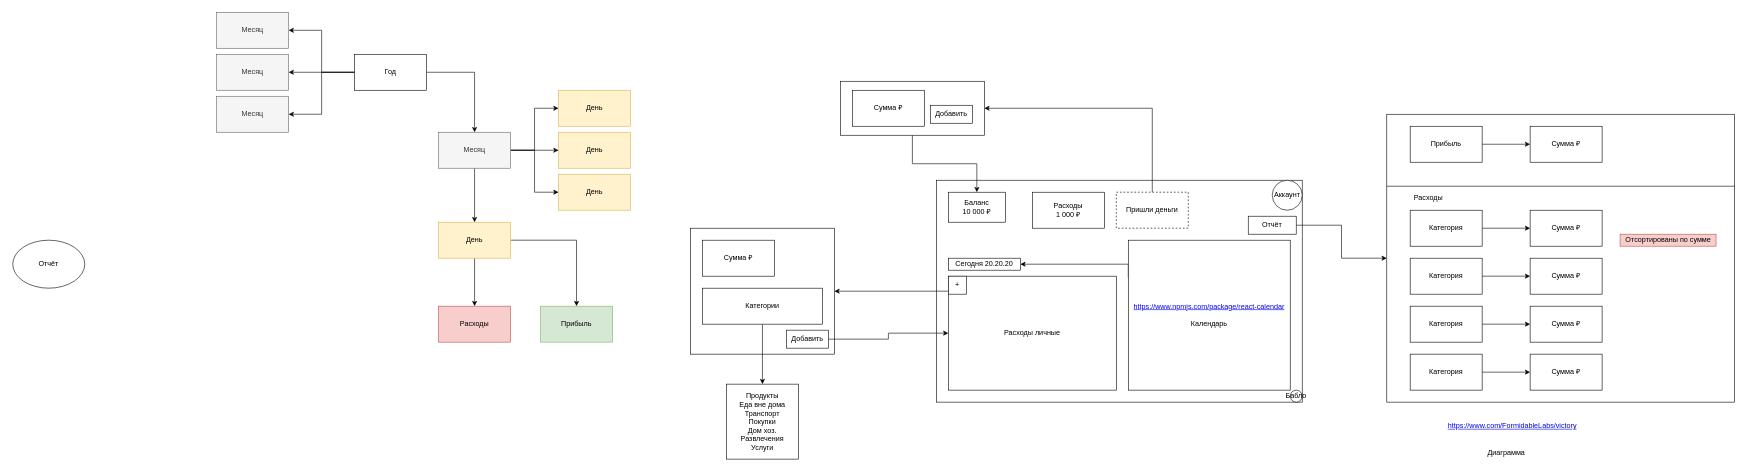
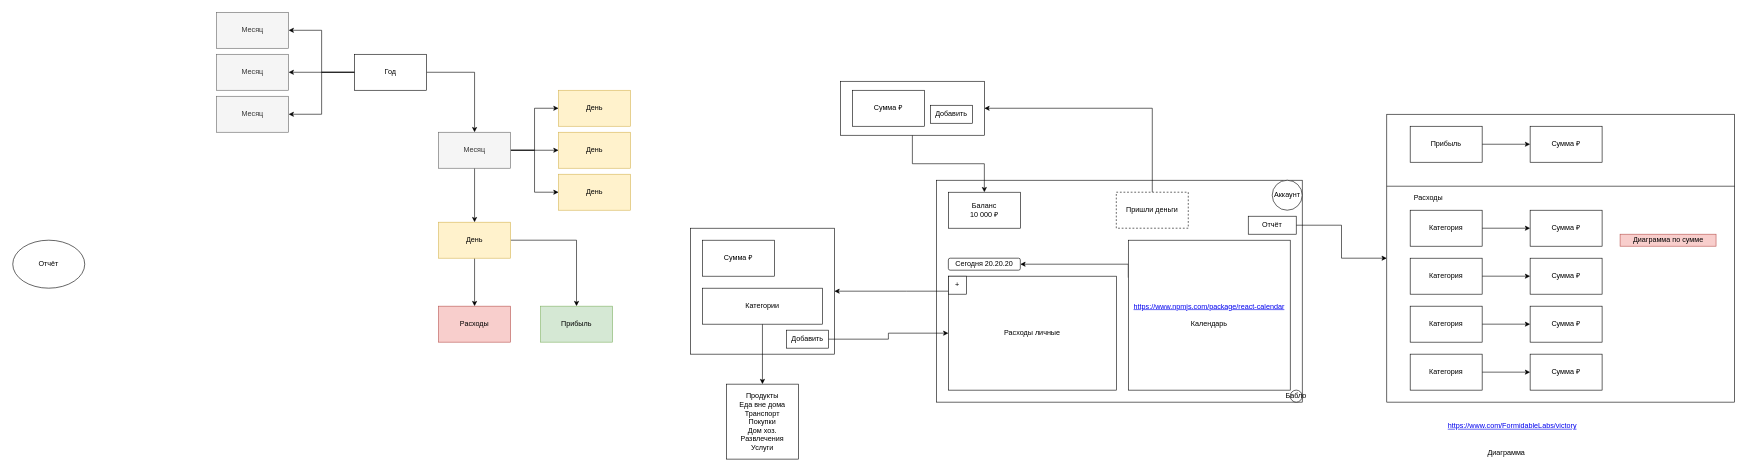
- <mxCell id="25" value="Баланс&lt;br&gt;10 000 ₽" style="rounded=0;whiteSpace=wrap;html=1;" vertex="1" parent="1"><mxGeometry x="1580" y="320" width="95" height="50" as="geometry" /></mxCell>
+ <mxCell id="25" value="Баланс&lt;br&gt;10 000 ₽" style="rounded=0;whiteSpace=wrap;html=1;" vertex="1" parent="1"><mxGeometry x="1580" y="320" width="120" height="60" as="geometry" /></mxCell>
- <mxCell id="26" value="Расходы&lt;br&gt;1 000 ₽" style="rounded=0;whiteSpace=wrap;html=1;" vertex="1" parent="1"><mxGeometry x="1720" y="320" width="120" height="60" as="geometry" /></mxCell>
- <mxCell id="54" value="Отсортированы по сумме" style="text;html=1;align=center;verticalAlign=middle;resizable=0;points=[];autosize=1;fillColor=#f8cecc;strokeColor=#b85450;" vertex="1" parent="1"><mxGeometry x="2700" y="390" width="160" height="20" as="geometry" /></mxCell>
+ <mxCell id="54" value="Диаграмма по сумме" style="text;html=1;align=center;verticalAlign=middle;resizable=0;points=[];autosize=1;fillColor=#f8cecc;strokeColor=#b85450;" vertex="1" parent="1"><mxGeometry x="2700" y="390" width="160" height="20" as="geometry" /></mxCell>
- <mxCell id="63" value="Сегодня 20.20.20" style="rounded=0;whiteSpace=wrap;html=1;" vertex="1" parent="1"><mxGeometry x="1580" y="430" width="120" height="20" as="geometry" /></mxCell>
+ <mxCell id="63" value="Сегодня 20.20.20" style="whiteSpace=wrap;html=1;rounded=1;" vertex="1" parent="1"><mxGeometry x="1580" y="430" width="120" height="20" as="geometry" /></mxCell>
